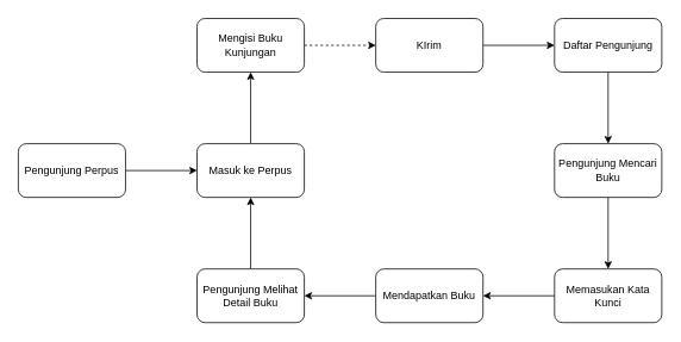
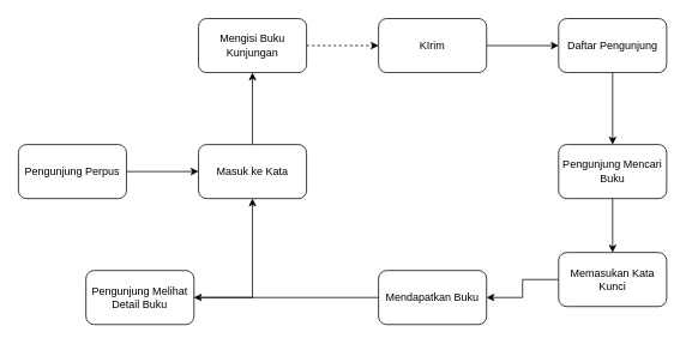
- <mxCell id="5" value="Masuk ke Perpus" style="whiteSpace=wrap;html=1;rounded=1;" vertex="1" parent="1"><mxGeometry x="220" y="160" width="120" height="60" as="geometry" /></mxCell>
+ <mxCell id="5" value="Masuk ke Kata" style="whiteSpace=wrap;html=1;rounded=1;" vertex="1" parent="1"><mxGeometry x="220" y="160" width="120" height="60" as="geometry" /></mxCell>
- <mxCell id="19" value="Pengunjung Melihat Detail Buku" style="whiteSpace=wrap;html=1;rounded=1;" vertex="1" parent="1"><mxGeometry x="220" y="300" width="120" height="60" as="geometry" /></mxCell>
+ <mxCell id="19" value="Pengunjung Melihat Detail Buku" style="whiteSpace=wrap;html=1;rounded=1;" vertex="1" parent="1"><mxGeometry x="95" y="300" width="120" height="60" as="geometry" /></mxCell>
- <mxCell id="15" value="Memasukan Kata Kunci" style="whiteSpace=wrap;html=1;rounded=1;" vertex="1" parent="1"><mxGeometry x="620" y="300" width="120" height="60" as="geometry" /></mxCell>
+ <mxCell id="15" value="Memasukan Kata Kunci" style="whiteSpace=wrap;html=1;rounded=1;" vertex="1" parent="1"><mxGeometry x="620" y="280" width="120" height="60" as="geometry" /></mxCell>
